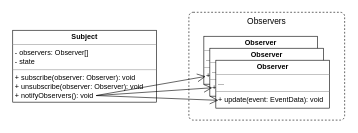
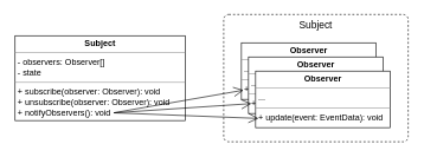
- <mxCell id="4" value="Observers" style="rounded=1;whiteSpace=wrap;html=1;dashed=1;arcSize=4;verticalAlign=top;fontSize=14;" vertex="1" parent="3"><mxGeometry width="260" height="180" as="geometry" /></mxCell>
+ <mxCell id="4" value="Subject" style="rounded=1;whiteSpace=wrap;html=1;dashed=1;arcSize=4;verticalAlign=top;fontSize=14;" vertex="1" parent="3"><mxGeometry width="260" height="180" as="geometry" /></mxCell>
